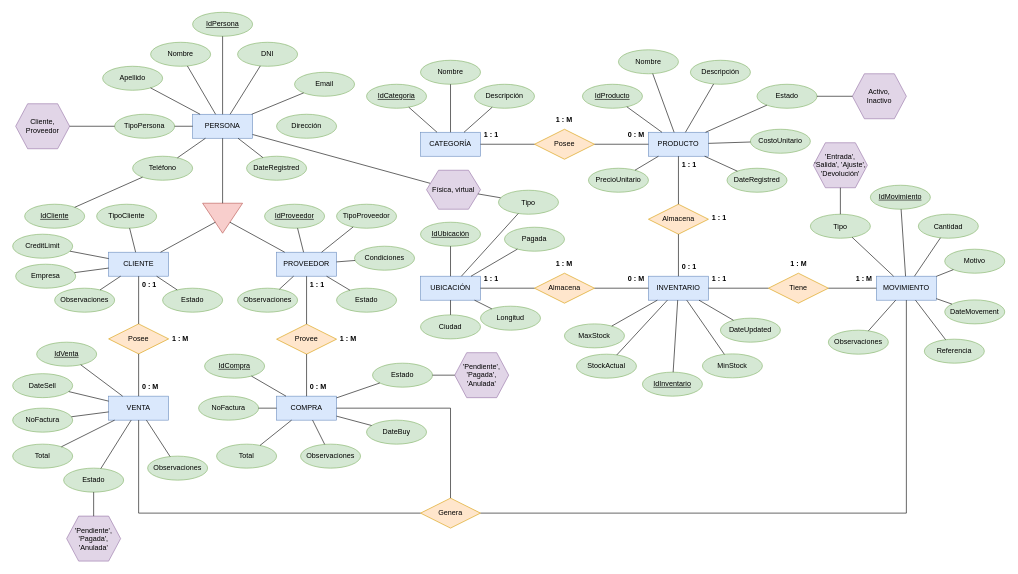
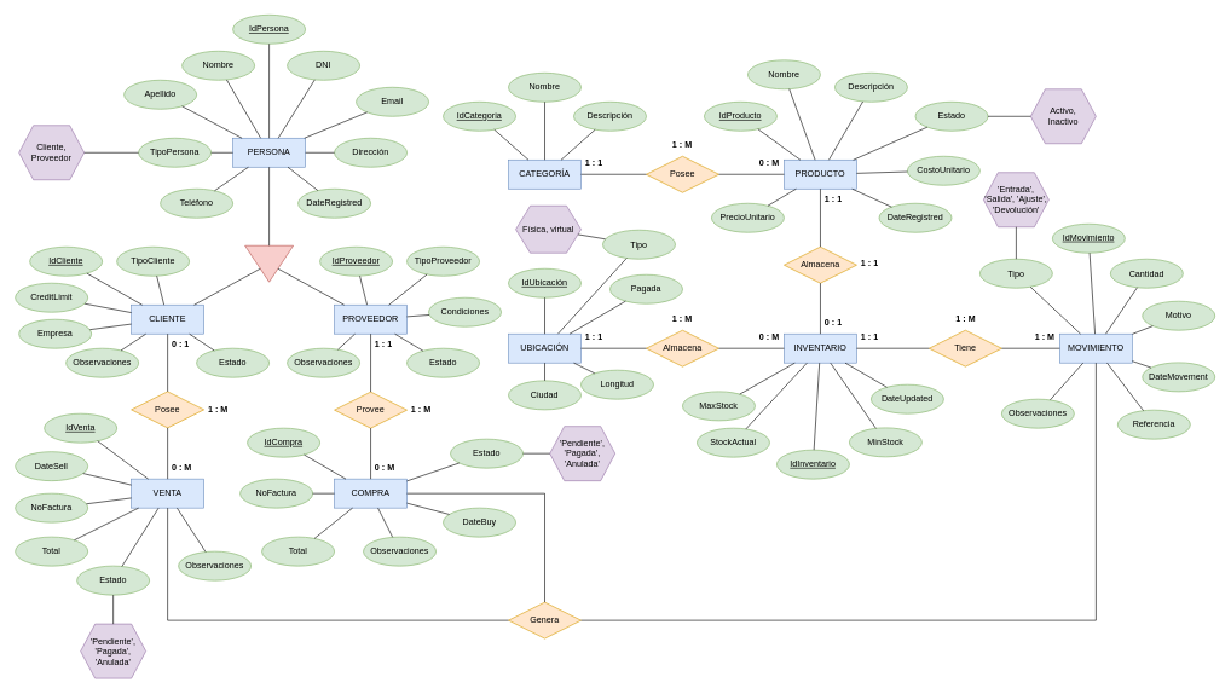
- <mxCell id="56" value="" style="endArrow=none;html=1;rounded=0;" parent="1" source="2" target="184" edge="1"><mxGeometry relative="1" as="geometry"><mxPoint x="480" y="230" as="sourcePoint" /><mxPoint x="640" y="230" as="targetPoint" /></mxGeometry></mxCell>
+ <mxCell id="56" value="" style="endArrow=none;html=1;rounded=0;" parent="1" source="2" target="46" edge="1"><mxGeometry relative="1" as="geometry"><mxPoint x="480" y="230" as="sourcePoint" /><mxPoint x="640" y="230" as="targetPoint" /></mxGeometry></mxCell>
- <mxCell id="64" value="" style="endArrow=none;html=1;rounded=0;" parent="1" source="58" target="45" edge="1"><mxGeometry relative="1" as="geometry"><mxPoint x="90" y="450" as="sourcePoint" /><mxPoint x="250" y="450" as="targetPoint" /></mxGeometry></mxCell>
+ <mxCell id="64" value="" style="endArrow=none;html=1;rounded=0;" parent="1" source="58" target="6" edge="1"><mxGeometry relative="1" as="geometry"><mxPoint x="90" y="450" as="sourcePoint" /><mxPoint x="250" y="450" as="targetPoint" /></mxGeometry></mxCell>
